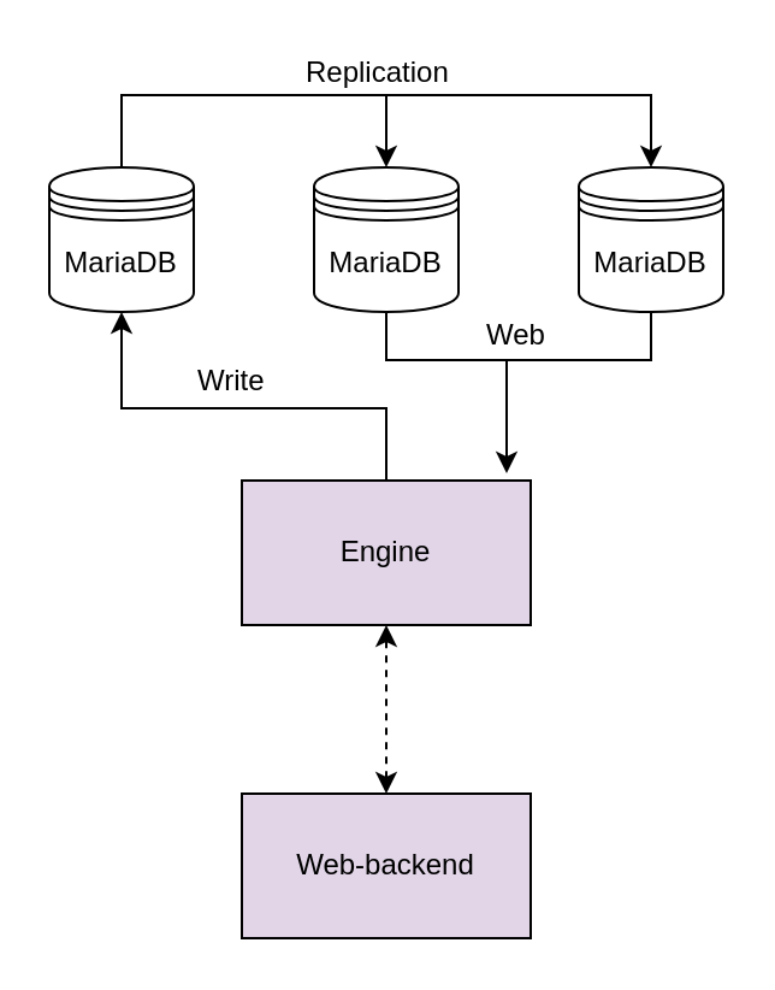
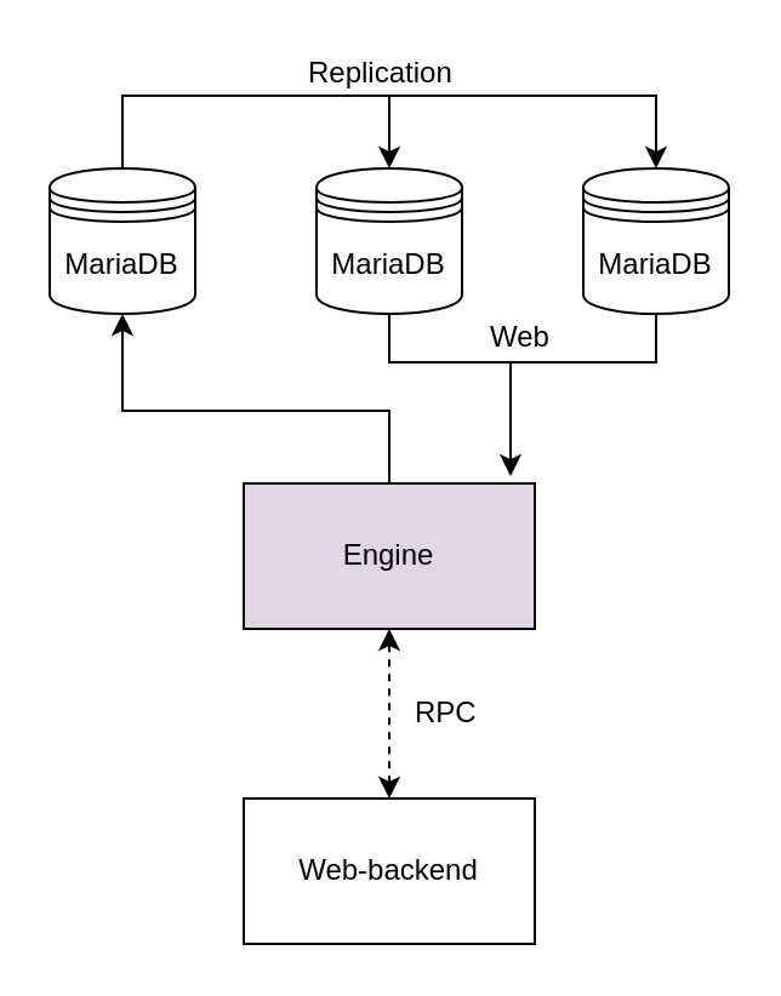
- <mxCell id="15" value="Write" style="text;html=1;resizable=0;points=[];autosize=1;align=left;verticalAlign=top;spacingTop=-4;" vertex="1" parent="1"><mxGeometry x="80" y="148" width="40" height="20" as="geometry" /></mxCell>
+ <mxCell id="8" value="RPC" style="text;html=1;resizable=0;points=[];autosize=1;align=left;verticalAlign=top;spacingTop=-4;" vertex="1" parent="1"><mxGeometry x="169" y="284" width="40" height="20" as="geometry" /></mxCell>
- <mxCell id="3" value="Web-backend" style="rounded=0;whiteSpace=wrap;html=1;fillColor=#e1d5e7;" vertex="1" parent="1"><mxGeometry x="100" y="329" width="120" height="60" as="geometry" /></mxCell>
+ <mxCell id="3" value="Web-backend" style="rounded=0;whiteSpace=wrap;html=1;" vertex="1" parent="1"><mxGeometry x="100" y="329" width="120" height="60" as="geometry" /></mxCell>
